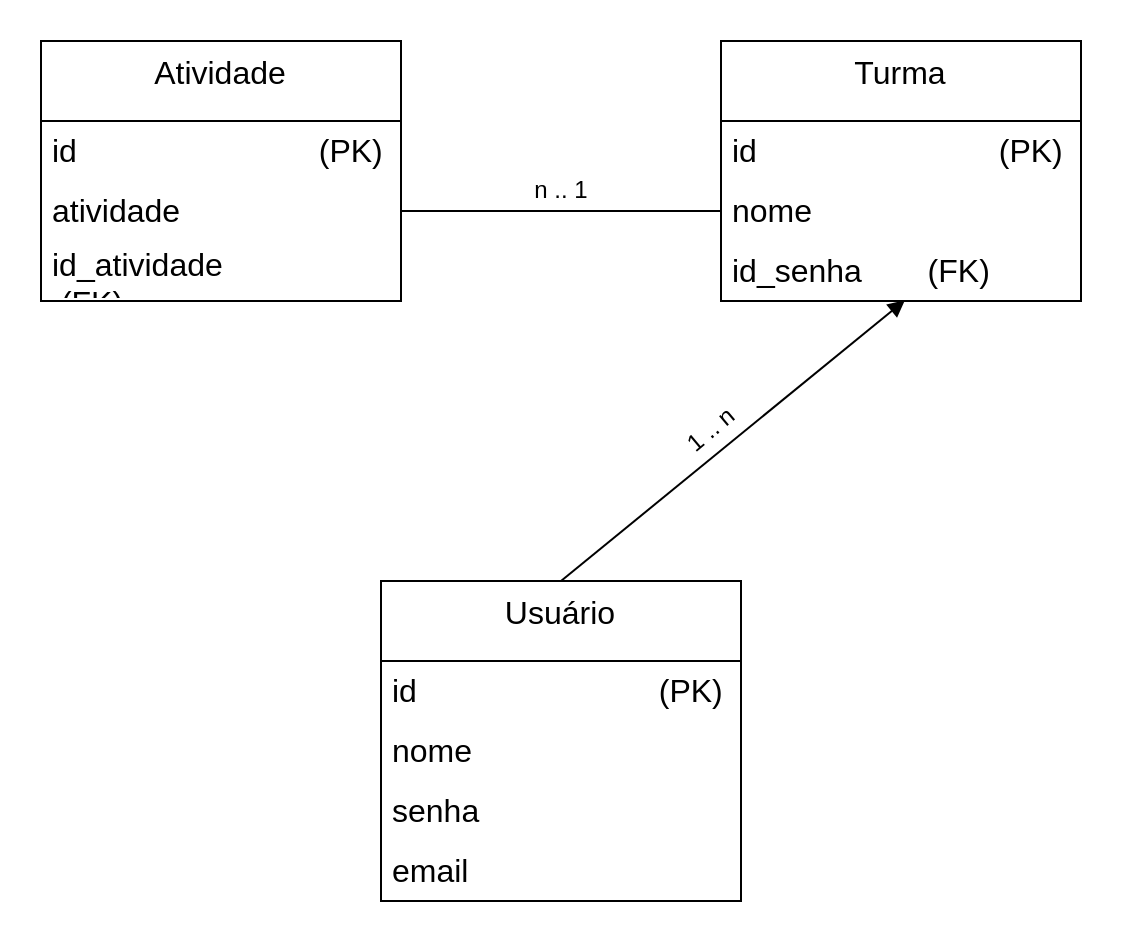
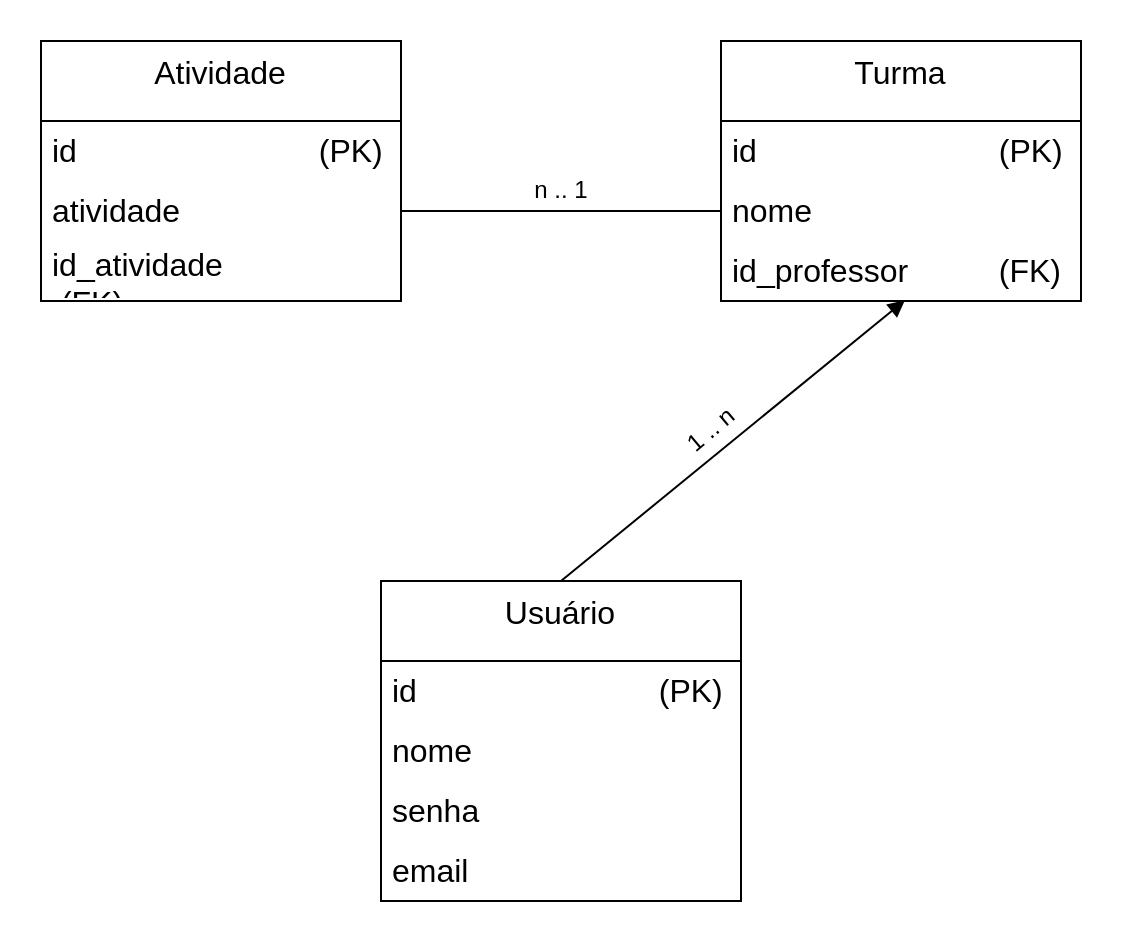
- <mxCell id="9" value="id_senha&lt;span style=&quot;white-space: pre;&quot;&gt;&#09;&amp;nbsp;&lt;/span&gt;&amp;nbsp; &amp;nbsp; &amp;nbsp;(FK)" style="text;html=1;strokeColor=none;fillColor=none;align=left;verticalAlign=middle;spacingLeft=4;spacingRight=4;overflow=hidden;rotatable=0;points=[[0,0.5],[1,0.5]];portConstraint=eastwest;whiteSpace=wrap;fontSize=16;" vertex="1" parent="6"><mxGeometry y="100" width="180" height="30" as="geometry" /></mxCell>
+ <mxCell id="9" value="id_professor&lt;span style=&quot;white-space: pre;&quot;&gt;&#09;&amp;nbsp;&lt;/span&gt;&amp;nbsp; &amp;nbsp; &amp;nbsp;(FK)" style="text;html=1;strokeColor=none;fillColor=none;align=left;verticalAlign=middle;spacingLeft=4;spacingRight=4;overflow=hidden;rotatable=0;points=[[0,0.5],[1,0.5]];portConstraint=eastwest;whiteSpace=wrap;fontSize=16;" vertex="1" parent="6"><mxGeometry y="100" width="180" height="30" as="geometry" /></mxCell>
